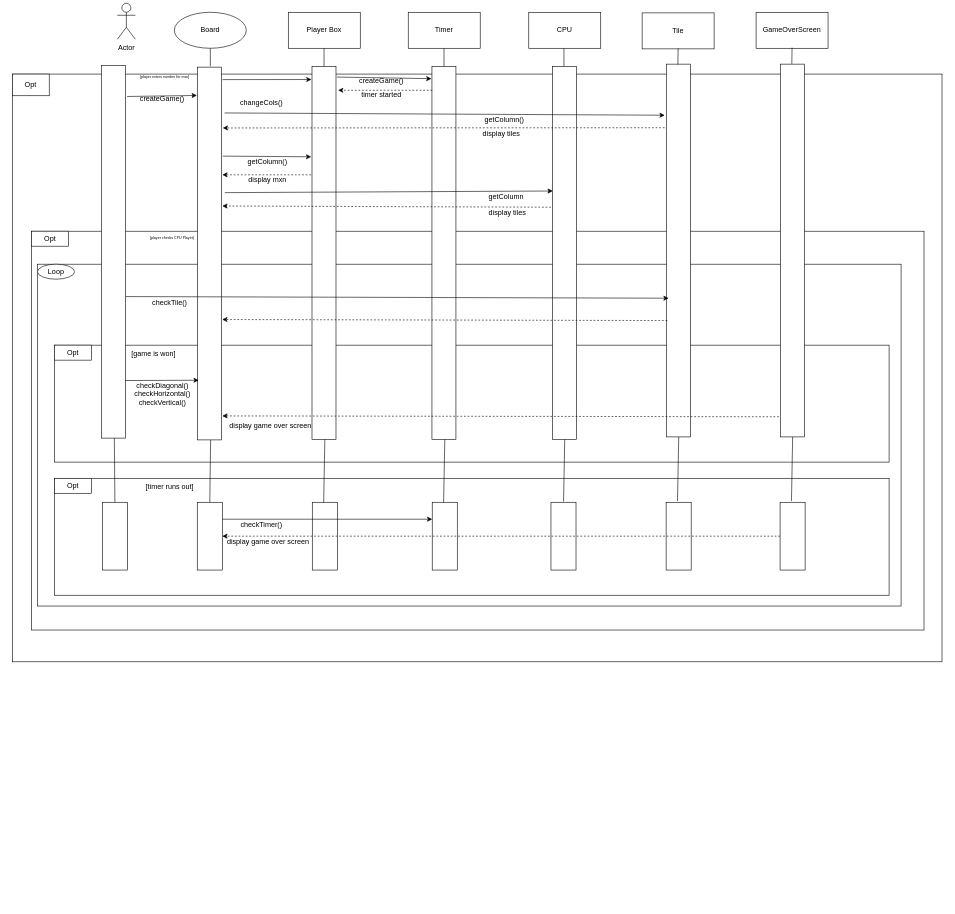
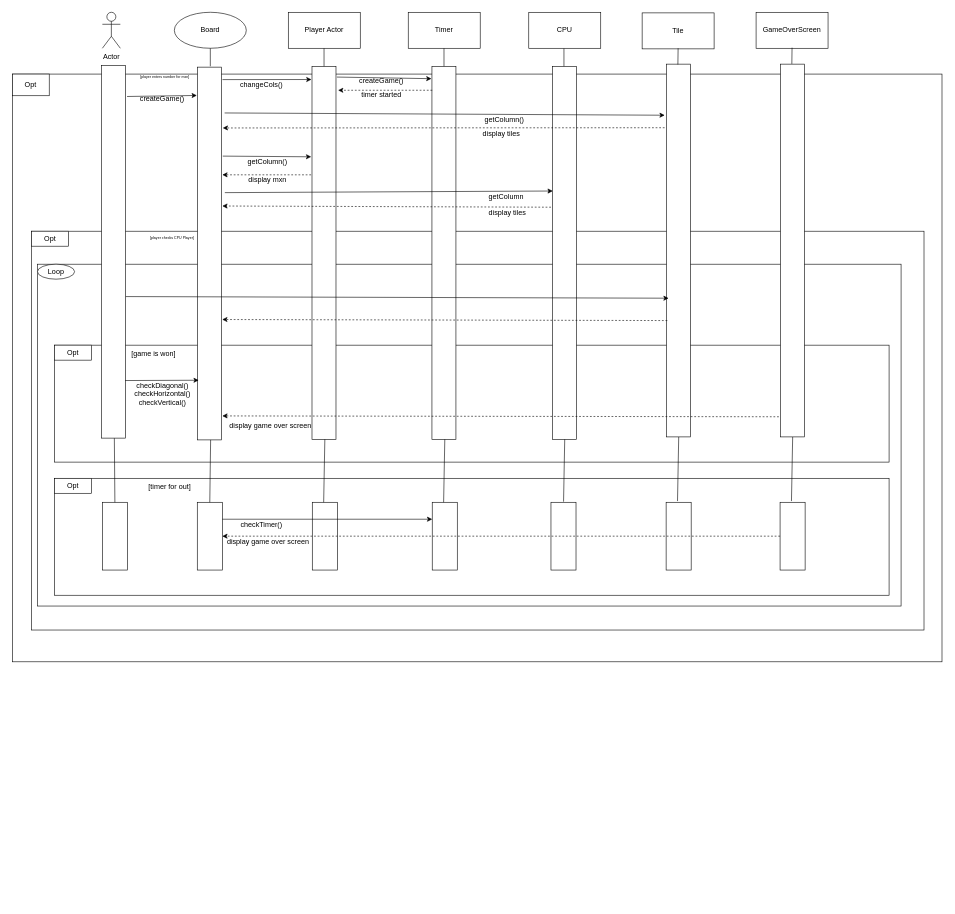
- <mxCell id="46" value="Actor" style="shape=umlActor;verticalLabelPosition=bottom;verticalAlign=top;html=1;outlineConnect=0;" vertex="1" parent="1"><mxGeometry x="195" y="5" width="30" height="60" as="geometry" /></mxCell>
+ <mxCell id="46" value="Actor" style="shape=umlActor;verticalLabelPosition=bottom;verticalAlign=top;html=1;outlineConnect=0;" vertex="1" parent="1"><mxGeometry x="170" y="20" width="30" height="60" as="geometry" /></mxCell>
- <mxCell id="47" value="Player Box" style="rounded=0;whiteSpace=wrap;html=1;" vertex="1" parent="1"><mxGeometry x="480" y="20" width="120" height="60" as="geometry" /></mxCell>
+ <mxCell id="47" value="Player Actor" style="rounded=0;whiteSpace=wrap;html=1;" vertex="1" parent="1"><mxGeometry x="480" y="20" width="120" height="60" as="geometry" /></mxCell>
- <mxCell id="61" value="changeCols()" style="text;html=1;align=center;verticalAlign=middle;resizable=0;points=[];autosize=1;strokeColor=none;fillColor=none;" vertex="1" parent="1"><mxGeometry x="390" y="156" width="90" height="30" as="geometry" /></mxCell>
+ <mxCell id="61" value="changeCols()" style="text;html=1;align=center;verticalAlign=middle;resizable=0;points=[];autosize=1;strokeColor=none;fillColor=none;" vertex="1" parent="1"><mxGeometry x="390" y="126" width="90" height="30" as="geometry" /></mxCell>
- <mxCell id="12" value="checkTile()" style="text;html=1;align=center;verticalAlign=middle;resizable=0;points=[];autosize=1;strokeColor=none;fillColor=none;" vertex="1" parent="7"><mxGeometry x="190.451" y="110" width="80" height="30" as="geometry" /></mxCell>
- <mxCell id="20" value="[timer runs out]" style="text;html=1;align=center;verticalAlign=middle;resizable=0;points=[];autosize=1;strokeColor=none;fillColor=none;" vertex="1" parent="7"><mxGeometry x="180.448" y="417" width="100" height="30" as="geometry" /></mxCell>
+ <mxCell id="20" value="[timer for out]" style="text;html=1;align=center;verticalAlign=middle;resizable=0;points=[];autosize=1;strokeColor=none;fillColor=none;" vertex="1" parent="7"><mxGeometry x="180.448" y="417" width="100" height="30" as="geometry" /></mxCell>
